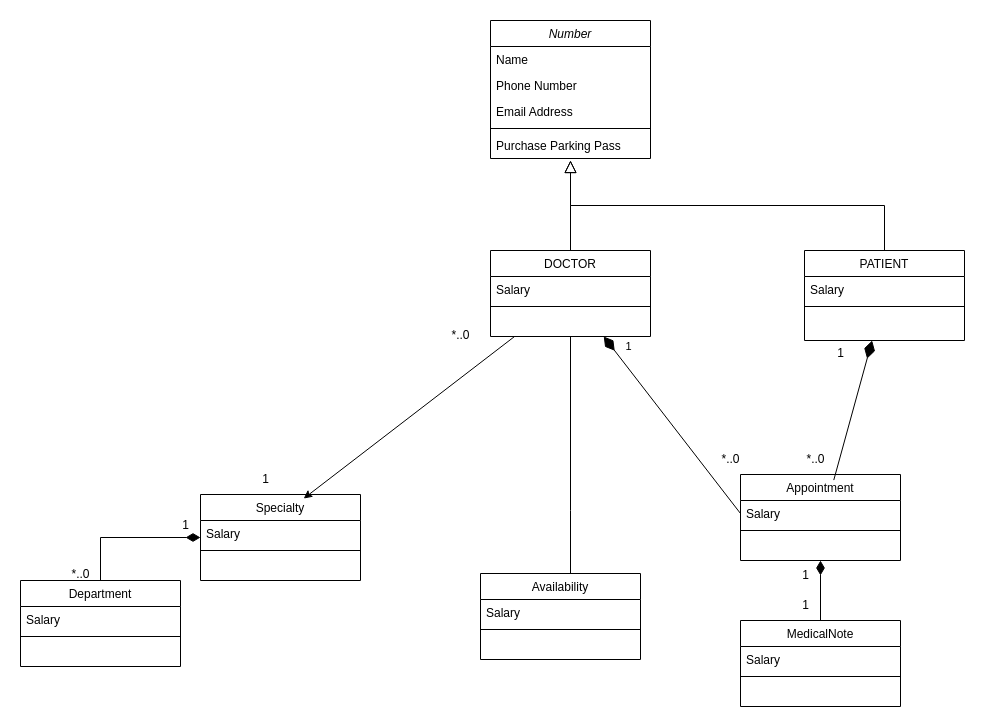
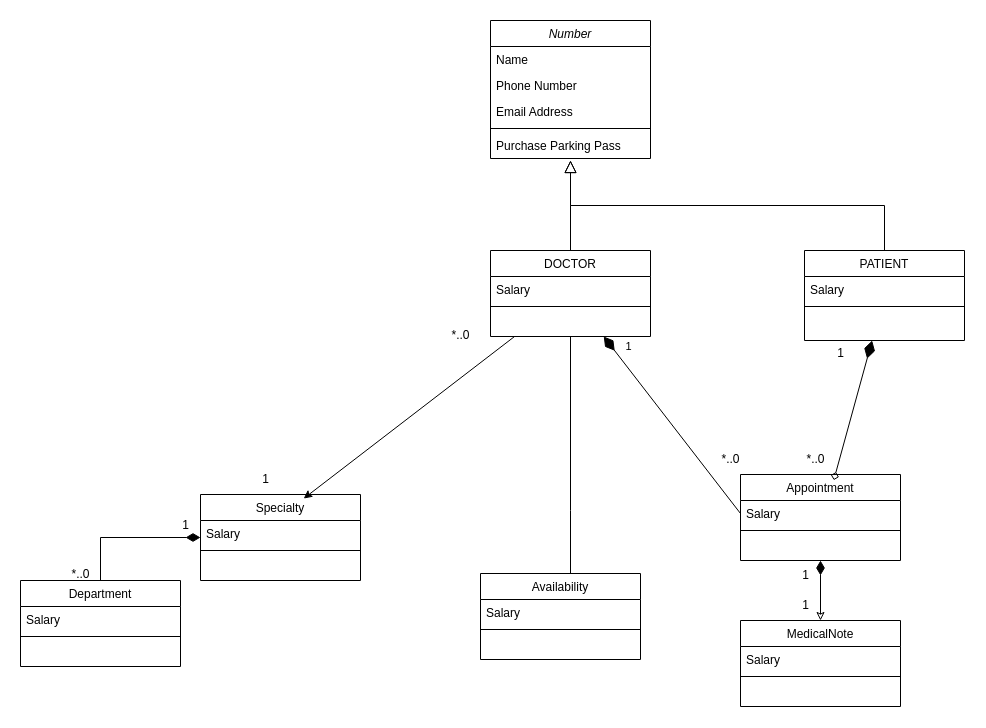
- <mxCell id="40" style="rounded=0;orthogonalLoop=1;jettySize=auto;html=1;entryX=0.583;entryY=0.065;entryDx=0;entryDy=0;entryPerimeter=0;endArrow=none;endFill=0;startArrow=diamondThin;startFill=1;startSize=16;" edge="1" parent="1" source="8" target="34"><mxGeometry relative="1" as="geometry" /></mxCell>
+ <mxCell id="40" style="rounded=0;orthogonalLoop=1;jettySize=auto;html=1;entryX=0.583;entryY=0.065;entryDx=0;entryDy=0;entryPerimeter=0;endArrow=diamond;endFill=0;startArrow=diamondThin;startFill=1;startSize=16;" edge="1" parent="1" source="8" target="34"><mxGeometry relative="1" as="geometry" /></mxCell>
- <mxCell id="33" style="rounded=0;orthogonalLoop=1;jettySize=auto;html=1;entryX=0.5;entryY=0;entryDx=0;entryDy=0;startArrow=diamondThin;startFill=1;endArrow=none;endFill=0;startSize=12;" edge="1" parent="1" source="34" target="37"><mxGeometry relative="1" as="geometry" /></mxCell>
+ <mxCell id="33" style="rounded=0;orthogonalLoop=1;jettySize=auto;html=1;entryX=0.5;entryY=0;entryDx=0;entryDy=0;startArrow=diamondThin;startFill=1;endArrow=classic;endFill=0;startSize=12;" edge="1" parent="1" source="34" target="37"><mxGeometry relative="1" as="geometry" /></mxCell>
